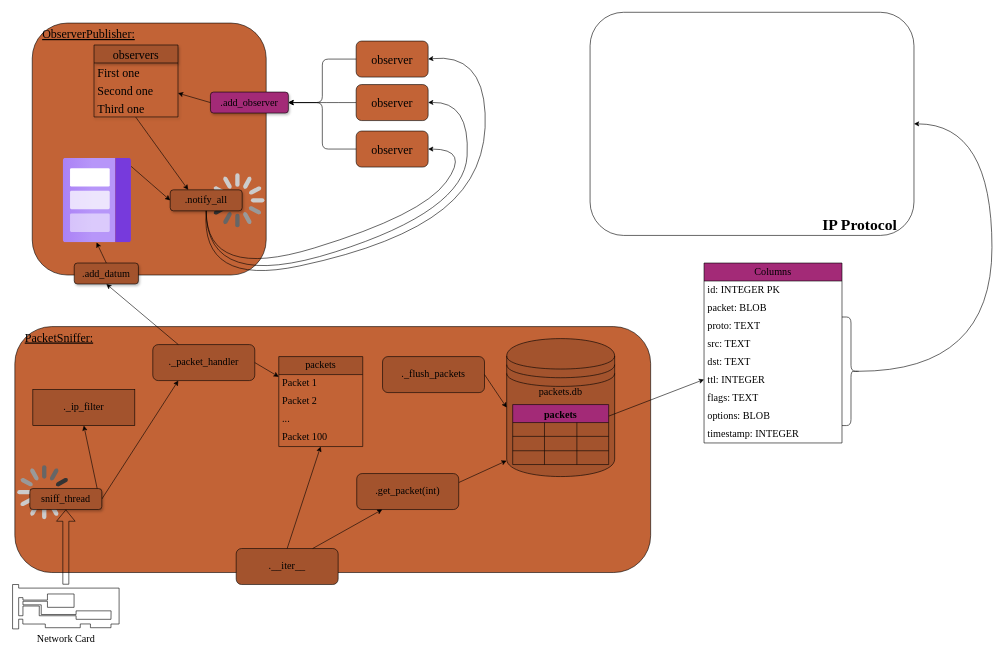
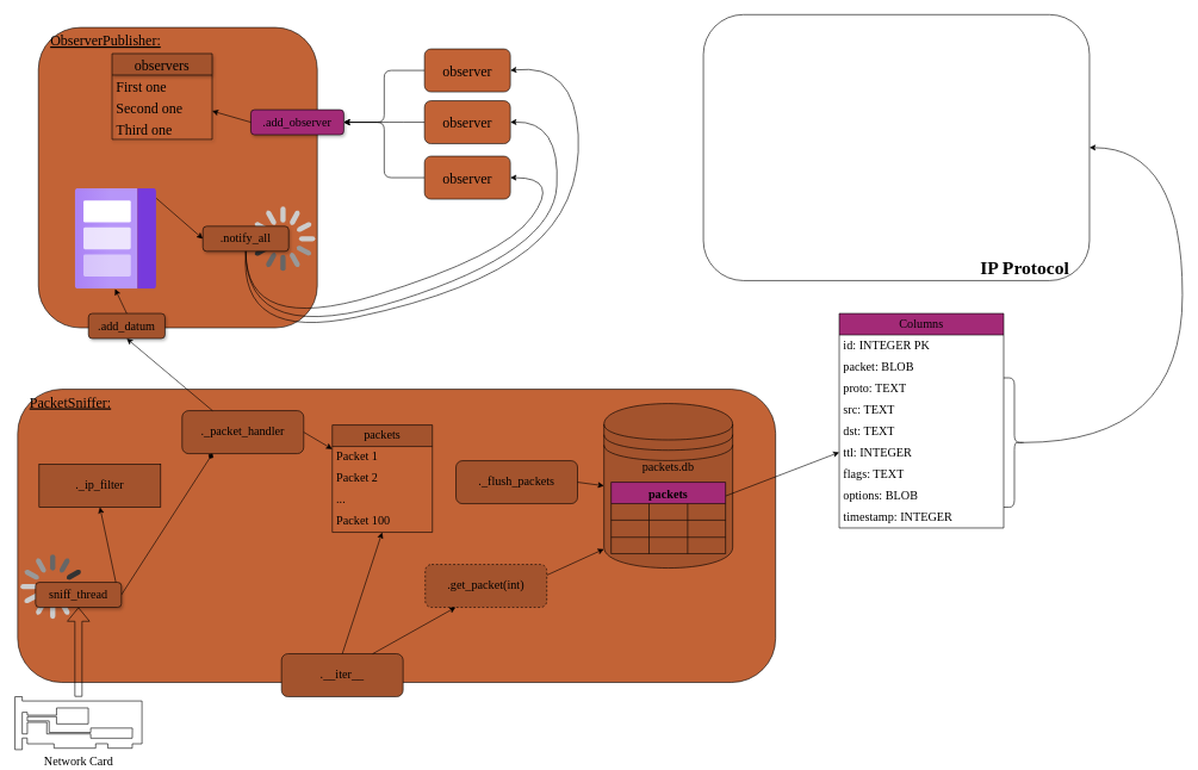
- <mxCell id="23" value="" style="endArrow=classic;html=1;fontFamily=Consolas;fontSize=17;curved=1;entryX=0.25;entryY=0;entryDx=0;entryDy=0;exitX=0.496;exitY=1.004;exitDx=0;exitDy=0;exitPerimeter=0;" edge="1" parent="1" source="16" target="18"><mxGeometry width="50" height="50" relative="1" as="geometry"><mxPoint x="340.165" y="267.577" as="sourcePoint" /><mxPoint x="153" y="286.75" as="targetPoint" /></mxGeometry></mxCell>
- <mxCell id="38" value="._flush_packets" style="rounded=1;whiteSpace=wrap;html=1;shadow=0;fillStyle=solid;strokeColor=#000000;fontFamily=Consolas;fontSize=17;fillColor=#a3532d;" vertex="1" parent="1"><mxGeometry x="637" y="594" width="170" height="60" as="geometry" /></mxCell>
+ <mxCell id="38" value="._flush_packets" style="rounded=1;whiteSpace=wrap;html=1;shadow=0;fillStyle=solid;strokeColor=#000000;fontFamily=Consolas;fontSize=17;fillColor=#a3532d;" vertex="1" parent="1"><mxGeometry x="637" y="644" width="170" height="60" as="geometry" /></mxCell>
- <mxCell id="29" style="html=1;exitX=1;exitY=0.5;exitDx=0;exitDy=0;entryX=0.25;entryY=1;entryDx=0;entryDy=0;fontFamily=Consolas;fontSize=17;" edge="1" parent="1" source="30" target="27"><mxGeometry relative="1" as="geometry" /></mxCell>
+ <mxCell id="29" style="html=1;exitX=1;exitY=0.5;exitDx=0;exitDy=0;entryX=0.25;entryY=1;entryDx=0;entryDy=0;fontFamily=Consolas;fontSize=17;endArrow=diamond;" edge="1" parent="1" source="30" target="27"><mxGeometry relative="1" as="geometry" /></mxCell>
- <mxCell id="46" value=".get_packet(int)" style="rounded=1;whiteSpace=wrap;html=1;shadow=0;fillStyle=solid;strokeColor=#000000;fontFamily=Consolas;fontSize=17;fillColor=#a3532d;" vertex="1" parent="1"><mxGeometry x="594" y="789" width="170" height="60" as="geometry" /></mxCell>
+ <mxCell id="46" value=".get_packet(int)" style="rounded=1;whiteSpace=wrap;html=1;shadow=0;fillStyle=solid;strokeColor=#000000;fontFamily=Consolas;fontSize=17;fillColor=#a3532d;dashed=1;" vertex="1" parent="1"><mxGeometry x="594" y="789" width="170" height="60" as="geometry" /></mxCell>
